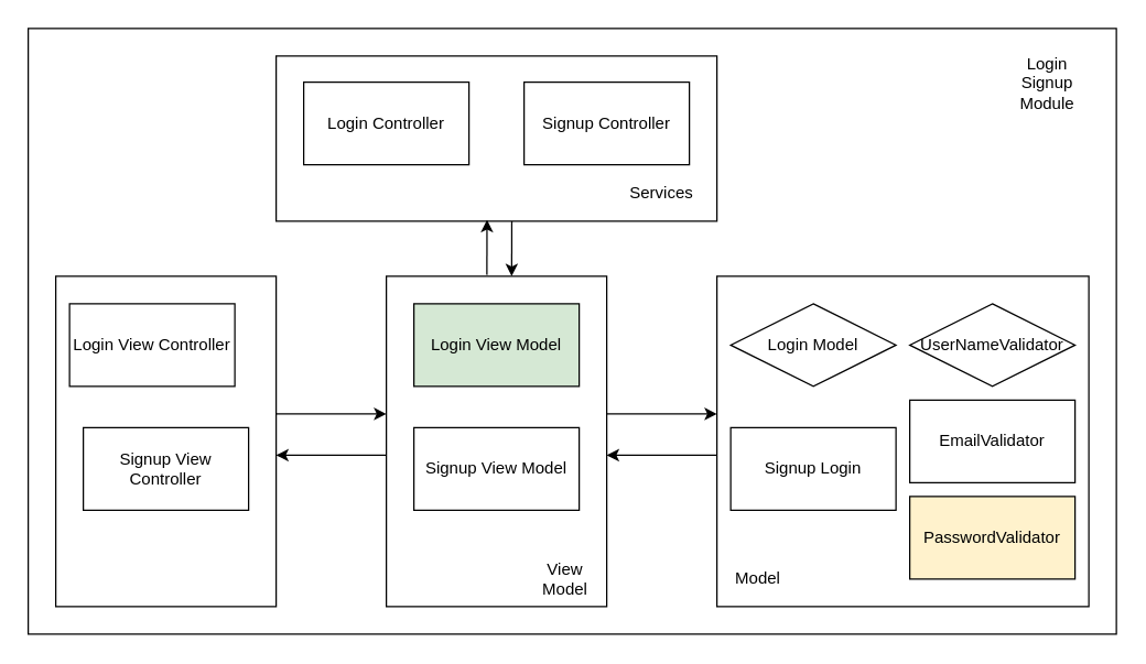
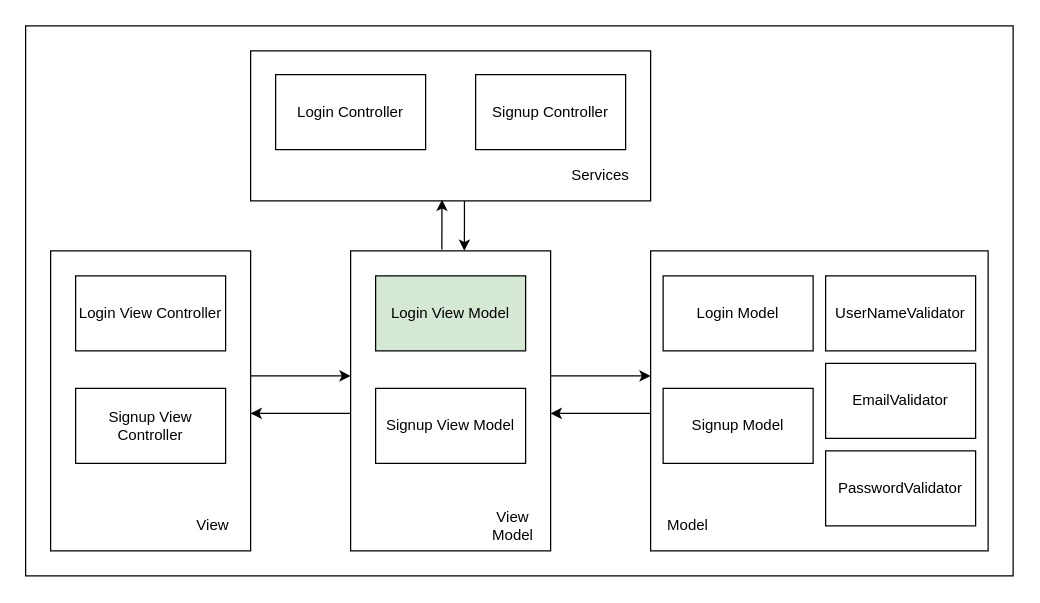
- <mxCell id="22" value="Login Signup&lt;br&gt;Module&lt;br&gt;" style="text;html=1;strokeColor=none;fillColor=none;align=center;verticalAlign=middle;whiteSpace=wrap;rounded=0;" vertex="1" parent="1"><mxGeometry x="740" y="50" width="40" height="20" as="geometry" /></mxCell>
- <mxCell id="7" value="Login View Controller" style="rounded=0;whiteSpace=wrap;html=1;" vertex="1" parent="1"><mxGeometry x="50" y="220" width="120" height="60" as="geometry" /></mxCell>
+ <mxCell id="7" value="Login View Controller" style="rounded=0;whiteSpace=wrap;html=1;" vertex="1" parent="1"><mxGeometry x="60" y="220" width="120" height="60" as="geometry" /></mxCell>
- <mxCell id="13" value="Login Model" style="rhombus;whiteSpace=wrap;html=1;" vertex="1" parent="1"><mxGeometry x="530" y="220" width="120" height="60" as="geometry" /></mxCell>
+ <mxCell id="13" value="Login Model" style="rounded=0;whiteSpace=wrap;html=1;" vertex="1" parent="1"><mxGeometry x="530" y="220" width="120" height="60" as="geometry" /></mxCell>
- <mxCell id="14" value="UserNameValidator" style="rhombus;whiteSpace=wrap;html=1;" vertex="1" parent="1"><mxGeometry x="660" y="220" width="120" height="60" as="geometry" /></mxCell>
+ <mxCell id="14" value="UserNameValidator" style="rounded=0;whiteSpace=wrap;html=1;" vertex="1" parent="1"><mxGeometry x="660" y="220" width="120" height="60" as="geometry" /></mxCell>
- <mxCell id="15" value="Signup Login" style="rounded=0;whiteSpace=wrap;html=1;" vertex="1" parent="1"><mxGeometry x="530" y="310" width="120" height="60" as="geometry" /></mxCell>
+ <mxCell id="15" value="Signup Model" style="rounded=0;whiteSpace=wrap;html=1;" vertex="1" parent="1"><mxGeometry x="530" y="310" width="120" height="60" as="geometry" /></mxCell>
- <mxCell id="17" value="PasswordValidator" style="rounded=0;whiteSpace=wrap;html=1;fillColor=#fff2cc;" vertex="1" parent="1"><mxGeometry x="660" y="360" width="120" height="60" as="geometry" /></mxCell>
+ <mxCell id="17" value="PasswordValidator" style="rounded=0;whiteSpace=wrap;html=1;" vertex="1" parent="1"><mxGeometry x="660" y="360" width="120" height="60" as="geometry" /></mxCell>
+ <mxCell id="9" value="View" style="text;html=1;strokeColor=none;fillColor=none;align=center;verticalAlign=middle;whiteSpace=wrap;rounded=0;" vertex="1" parent="1"><mxGeometry x="150" y="410" width="40" height="20" as="geometry" /></mxCell>
